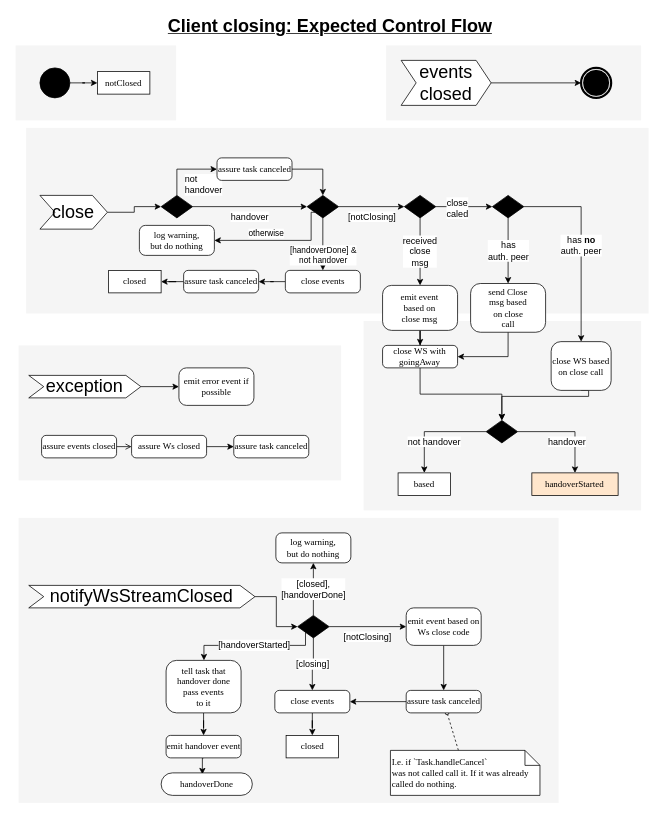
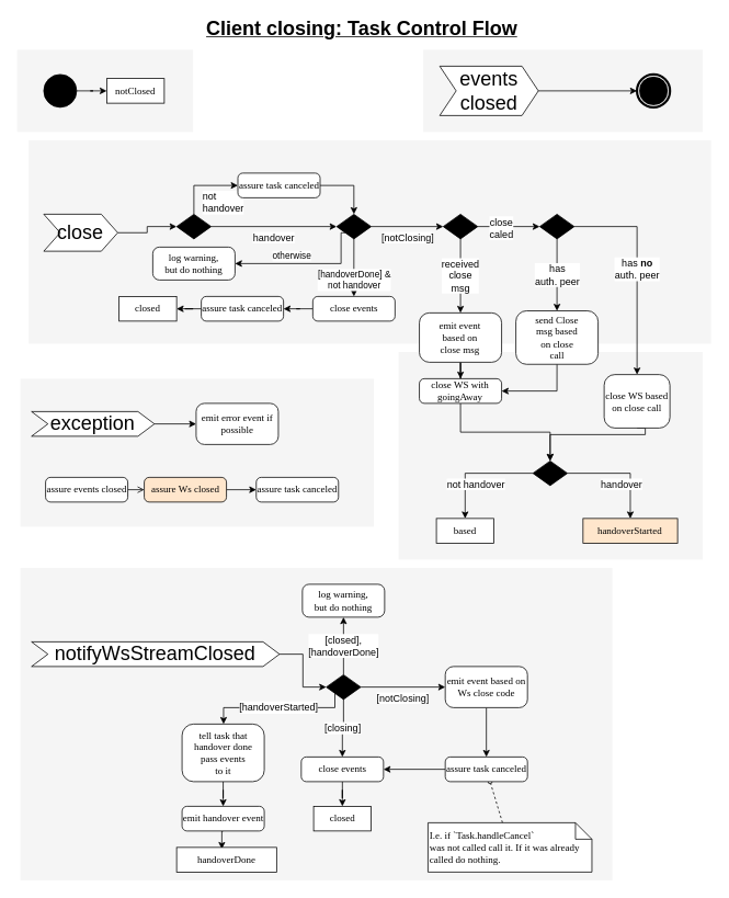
- <mxCell id="11" value="&lt;b&gt;&lt;u&gt;&lt;font style=&quot;font-size: 24px&quot;&gt;Client closing: Expected Control Flow&lt;/font&gt;&lt;/u&gt;&lt;/b&gt;" style="text;html=1;align=center;verticalAlign=middle;resizable=0;points=[];autosize=1;strokeColor=none;fillColor=none;fontSize=16;" parent="1" vertex="1"><mxGeometry x="214" y="20" width="450" height="30" as="geometry" /></mxCell>
+ <mxCell id="11" value="&lt;b&gt;&lt;u&gt;&lt;font style=&quot;font-size: 24px&quot;&gt;Client closing: Task Control Flow&lt;/font&gt;&lt;/u&gt;&lt;/b&gt;" style="text;html=1;align=center;verticalAlign=middle;resizable=0;points=[];autosize=1;strokeColor=none;fillColor=none;fontSize=16;" parent="1" vertex="1"><mxGeometry x="214" y="20" width="450" height="30" as="geometry" /></mxCell>
- <mxCell id="76" value="assure Ws closed" style="rounded=1;whiteSpace=wrap;html=1;shadow=0;comic=0;labelBackgroundColor=none;strokeWidth=1;fontFamily=Verdana;fontSize=12;align=center;arcSize=20;" parent="1" vertex="1"><mxGeometry x="174.62" y="580" width="100" height="30" as="geometry" /></mxCell>
+ <mxCell id="76" value="assure Ws closed" style="rounded=1;whiteSpace=wrap;html=1;shadow=0;comic=0;labelBackgroundColor=none;strokeWidth=1;fontFamily=Verdana;fontSize=12;align=center;arcSize=20;fillColor=#ffe6cc;" parent="1" vertex="1"><mxGeometry x="174.62" y="580" width="100" height="30" as="geometry" /></mxCell>
- <mxCell id="78" value="handoverDone" style="whiteSpace=wrap;html=1;shadow=0;comic=0;labelBackgroundColor=none;strokeWidth=1;fontFamily=Verdana;fontSize=12;align=center;arcSize=50;rounded=1;" vertex="1" parent="1"><mxGeometry x="214" y="1030" width="121.61" height="30" as="geometry" /></mxCell>
+ <mxCell id="78" value="handoverDone" style="rounded=0;whiteSpace=wrap;html=1;shadow=0;comic=0;labelBackgroundColor=none;strokeWidth=1;fontFamily=Verdana;fontSize=12;align=center;arcSize=50;" vertex="1" parent="1"><mxGeometry x="214" y="1030" width="121.61" height="30" as="geometry" /></mxCell>
